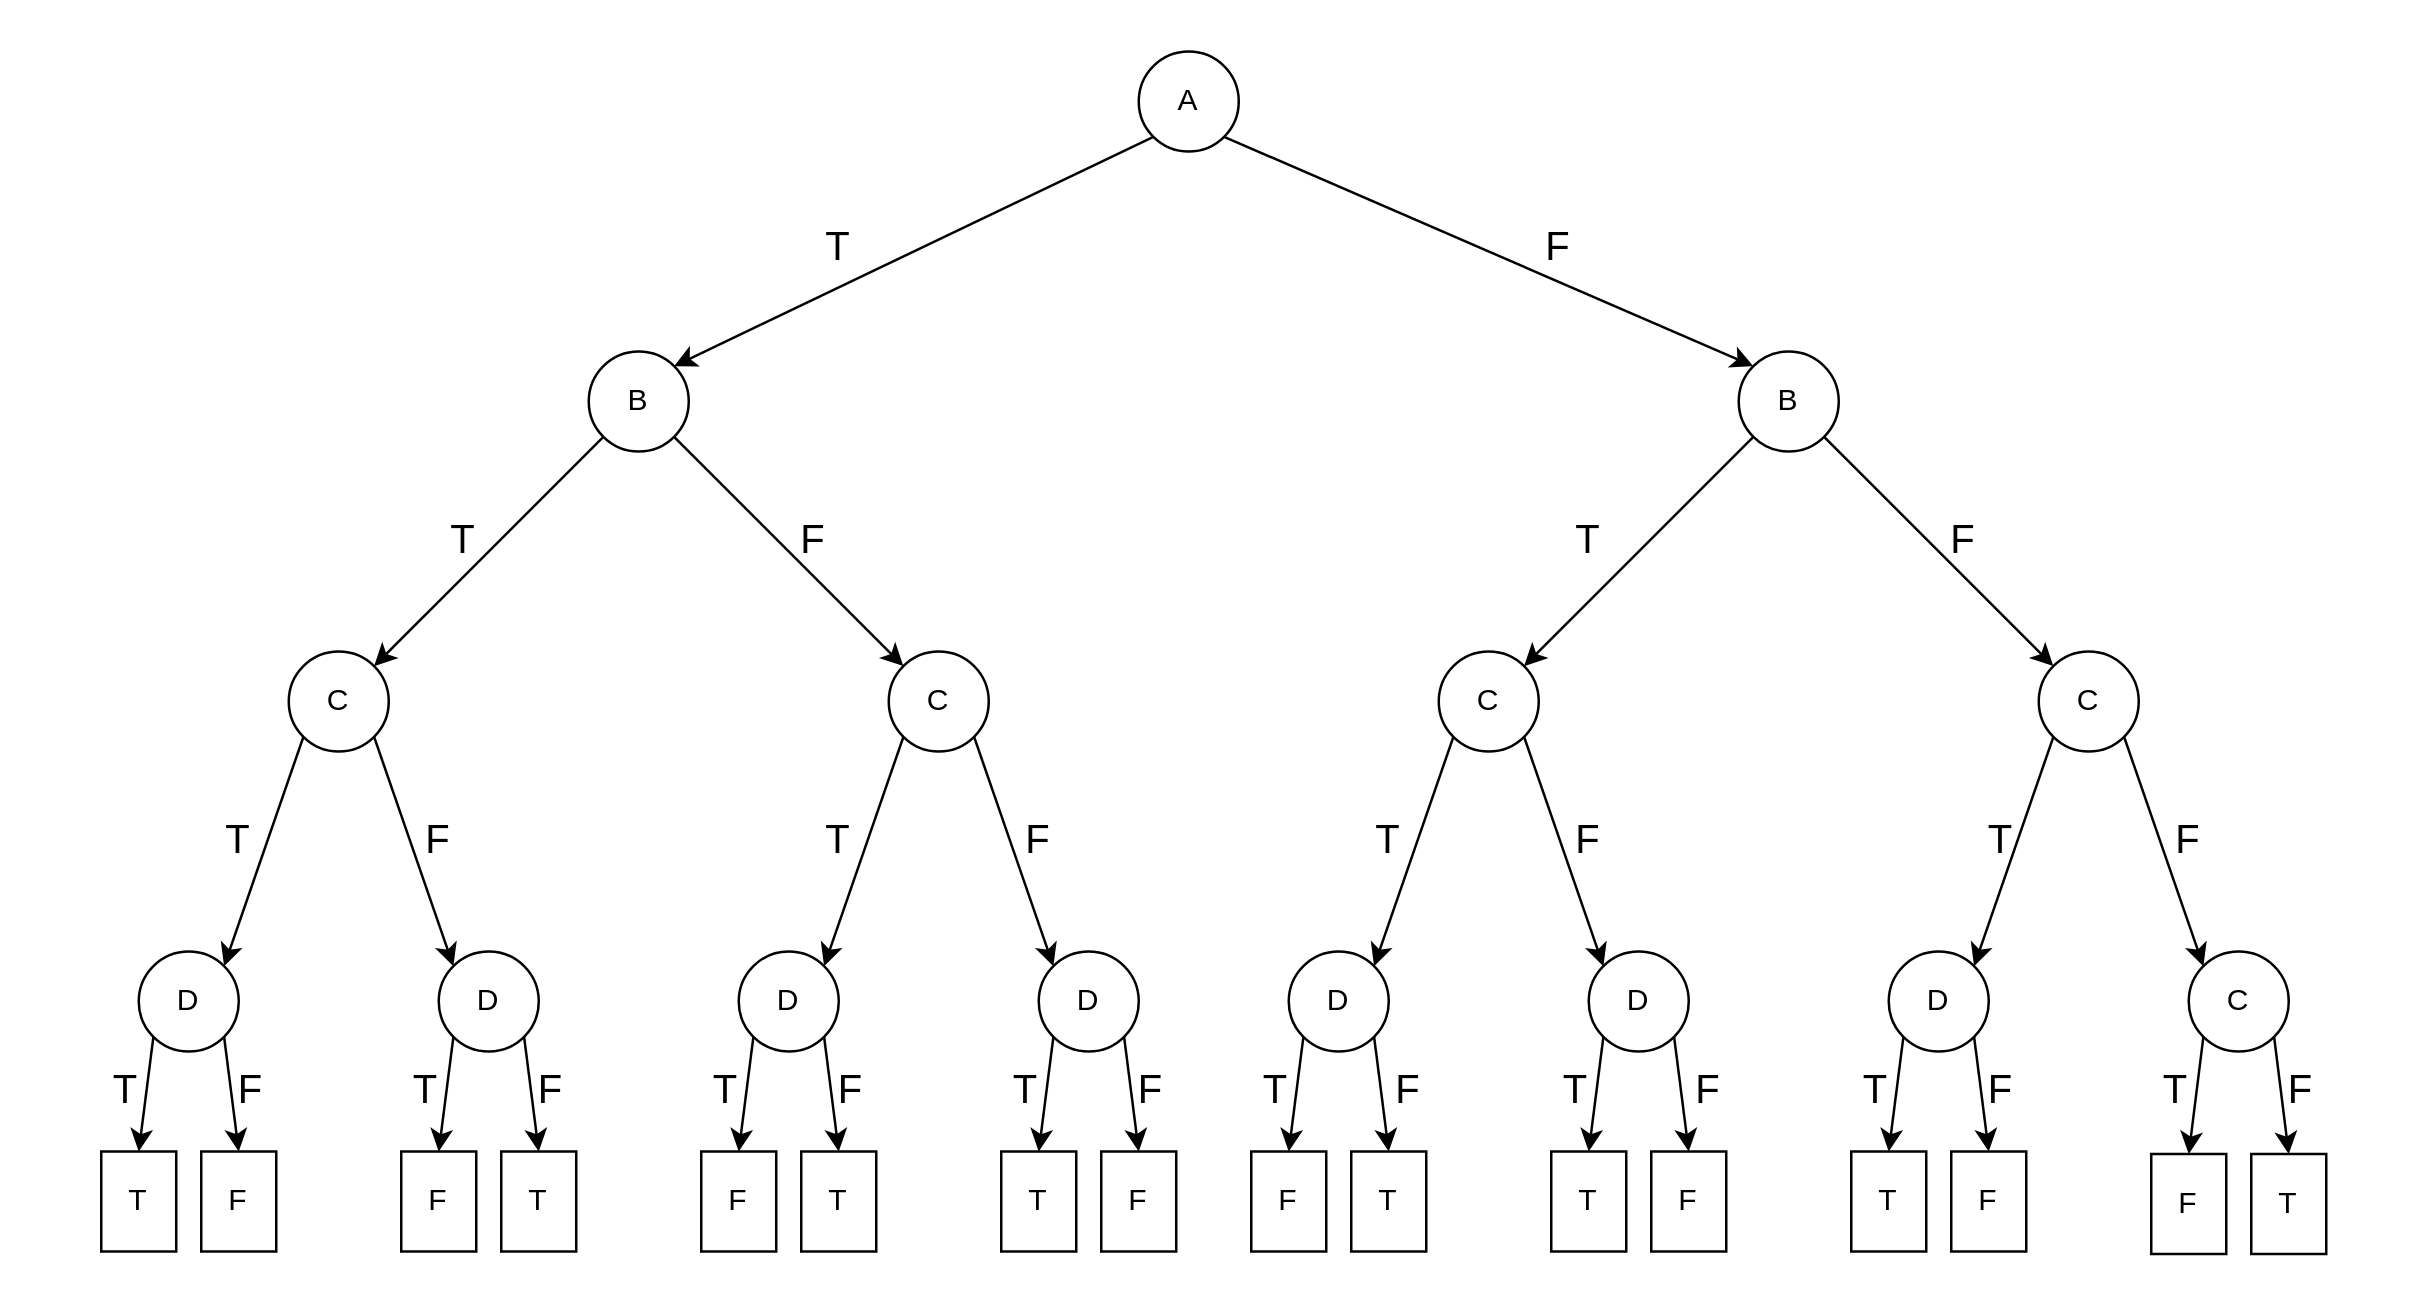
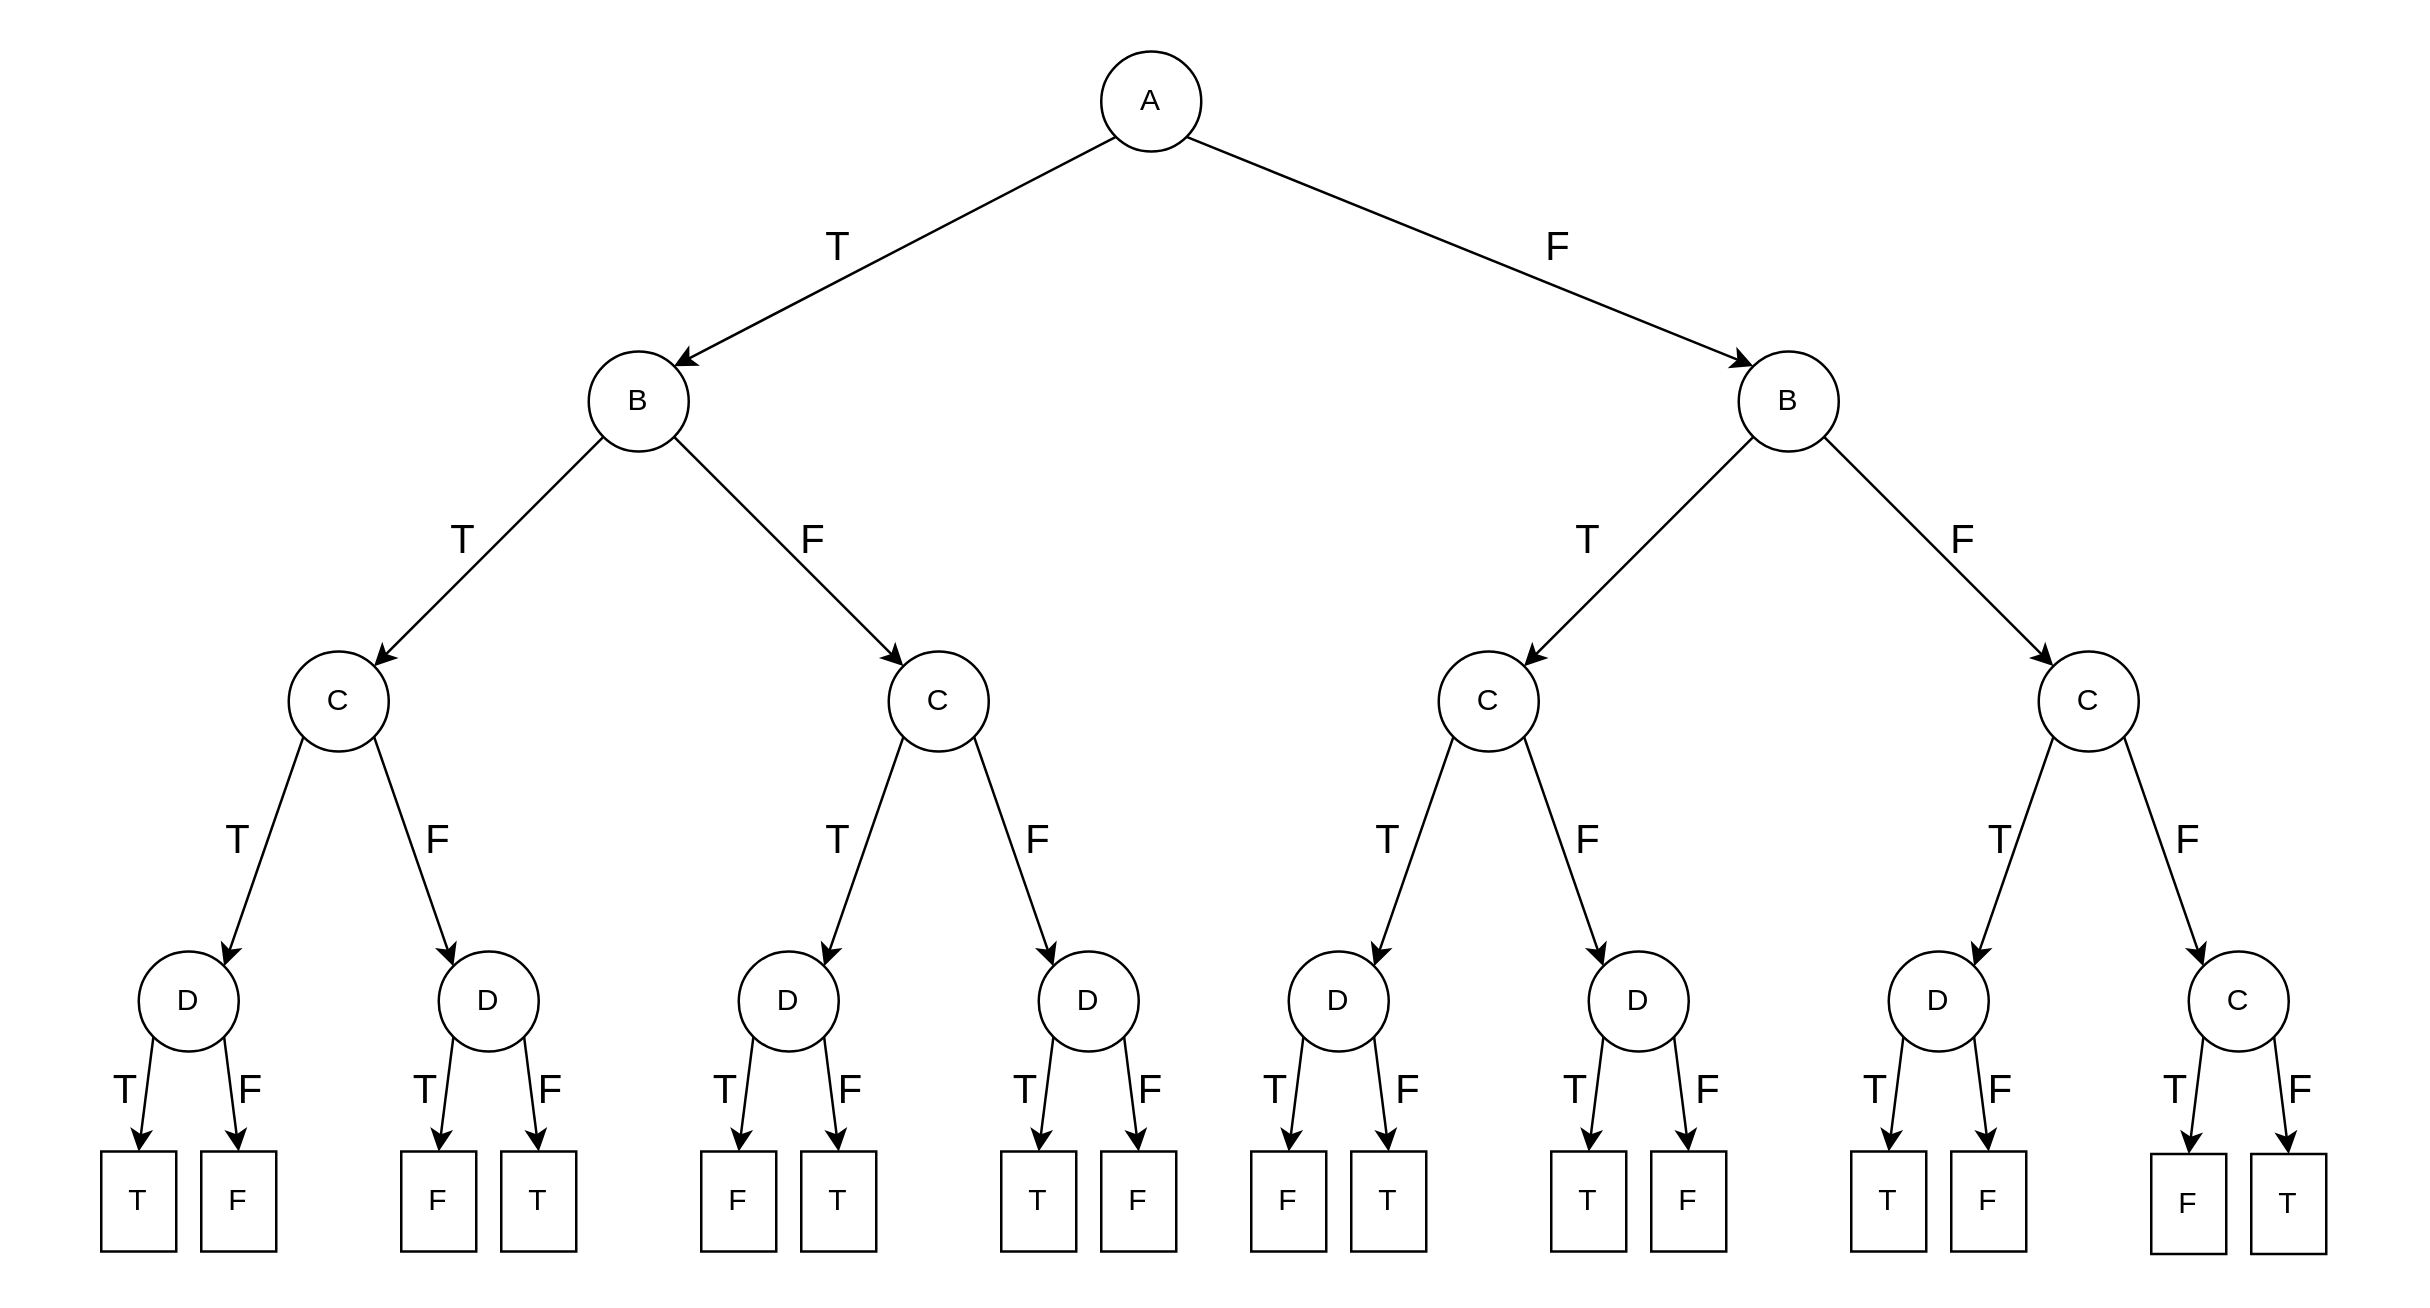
- <mxCell id="4" value="A" style="ellipse;whiteSpace=wrap;html=1;aspect=fixed;" vertex="1" parent="1"><mxGeometry x="455" y="20" width="40" height="40" as="geometry" /></mxCell>
+ <mxCell id="4" value="A" style="ellipse;whiteSpace=wrap;html=1;aspect=fixed;" vertex="1" parent="1"><mxGeometry x="440" y="20" width="40" height="40" as="geometry" /></mxCell>
